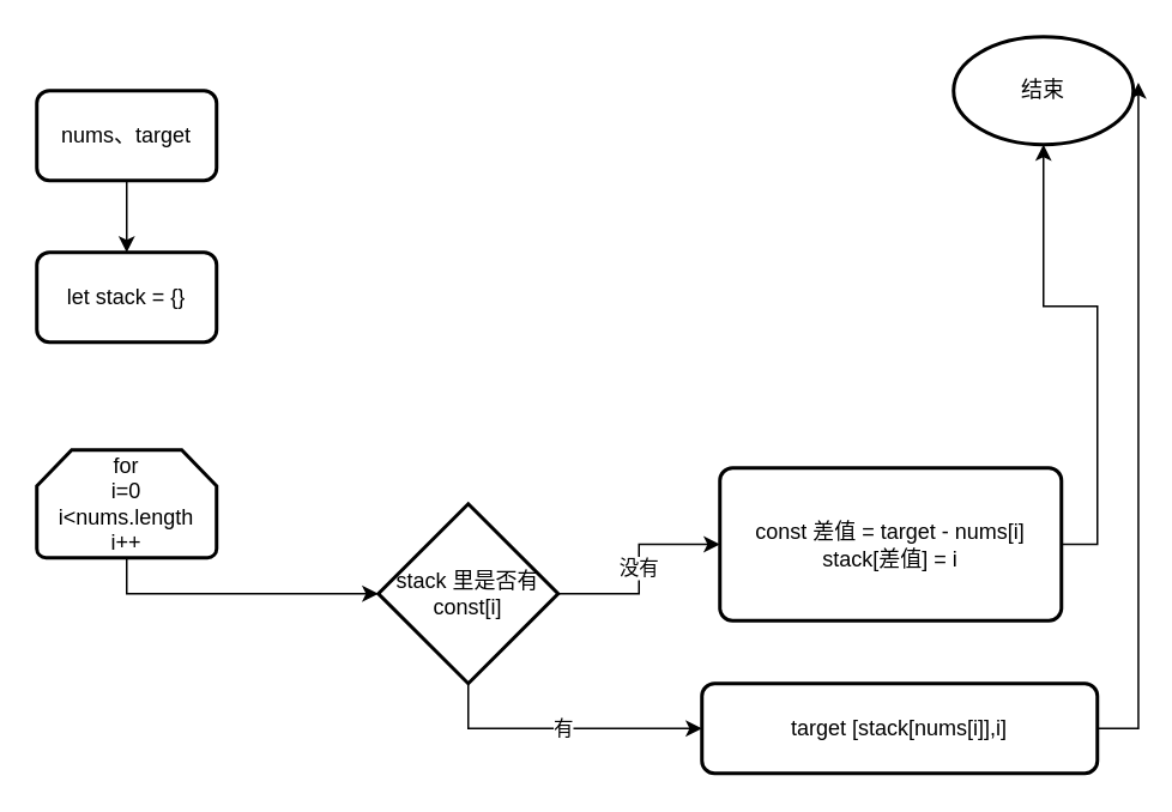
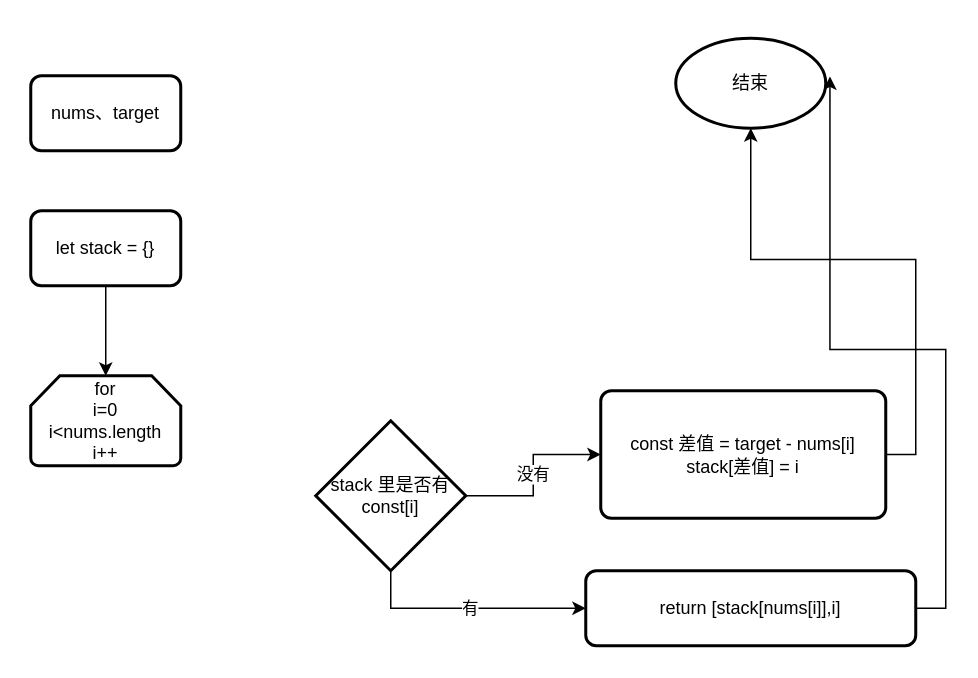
- <mxCell id="15" value="结束" style="strokeWidth=2;html=1;shape=mxgraph.flowchart.start_1;whiteSpace=wrap;" vertex="1" parent="1"><mxGeometry x="530" y="20" width="100" height="60" as="geometry" /></mxCell>
+ <mxCell id="15" value="结束" style="strokeWidth=2;html=1;shape=mxgraph.flowchart.start_1;whiteSpace=wrap;" vertex="1" parent="1"><mxGeometry x="450" y="25" width="100" height="60" as="geometry" /></mxCell>
- <mxCell id="2" value="" style="edgeStyle=orthogonalEdgeStyle;rounded=0;orthogonalLoop=1;jettySize=auto;html=1;" edge="1" parent="1" source="3" target="7"><mxGeometry relative="1" as="geometry" /></mxCell>
+ <mxCell id="6" value="" style="edgeStyle=orthogonalEdgeStyle;rounded=0;orthogonalLoop=1;jettySize=auto;html=1;" edge="1" parent="1" source="7" target="5"><mxGeometry relative="1" as="geometry" /></mxCell>
- <mxCell id="4" style="edgeStyle=orthogonalEdgeStyle;rounded=0;orthogonalLoop=1;jettySize=auto;html=1;exitX=0.5;exitY=1;exitDx=0;exitDy=0;exitPerimeter=0;entryX=0;entryY=0.5;entryDx=0;entryDy=0;entryPerimeter=0;" edge="1" parent="1" source="5" target="10"><mxGeometry relative="1" as="geometry" /></mxCell>
- <mxCell id="14" value="target [stack[nums[i]],i]" style="rounded=1;whiteSpace=wrap;html=1;absoluteArcSize=1;arcSize=14;strokeWidth=2;" vertex="1" parent="1"><mxGeometry x="390" y="380" width="220" height="50" as="geometry" /></mxCell>
+ <mxCell id="14" value="return [stack[nums[i]],i]" style="rounded=1;whiteSpace=wrap;html=1;absoluteArcSize=1;arcSize=14;strokeWidth=2;" vertex="1" parent="1"><mxGeometry x="390" y="380" width="220" height="50" as="geometry" /></mxCell>
